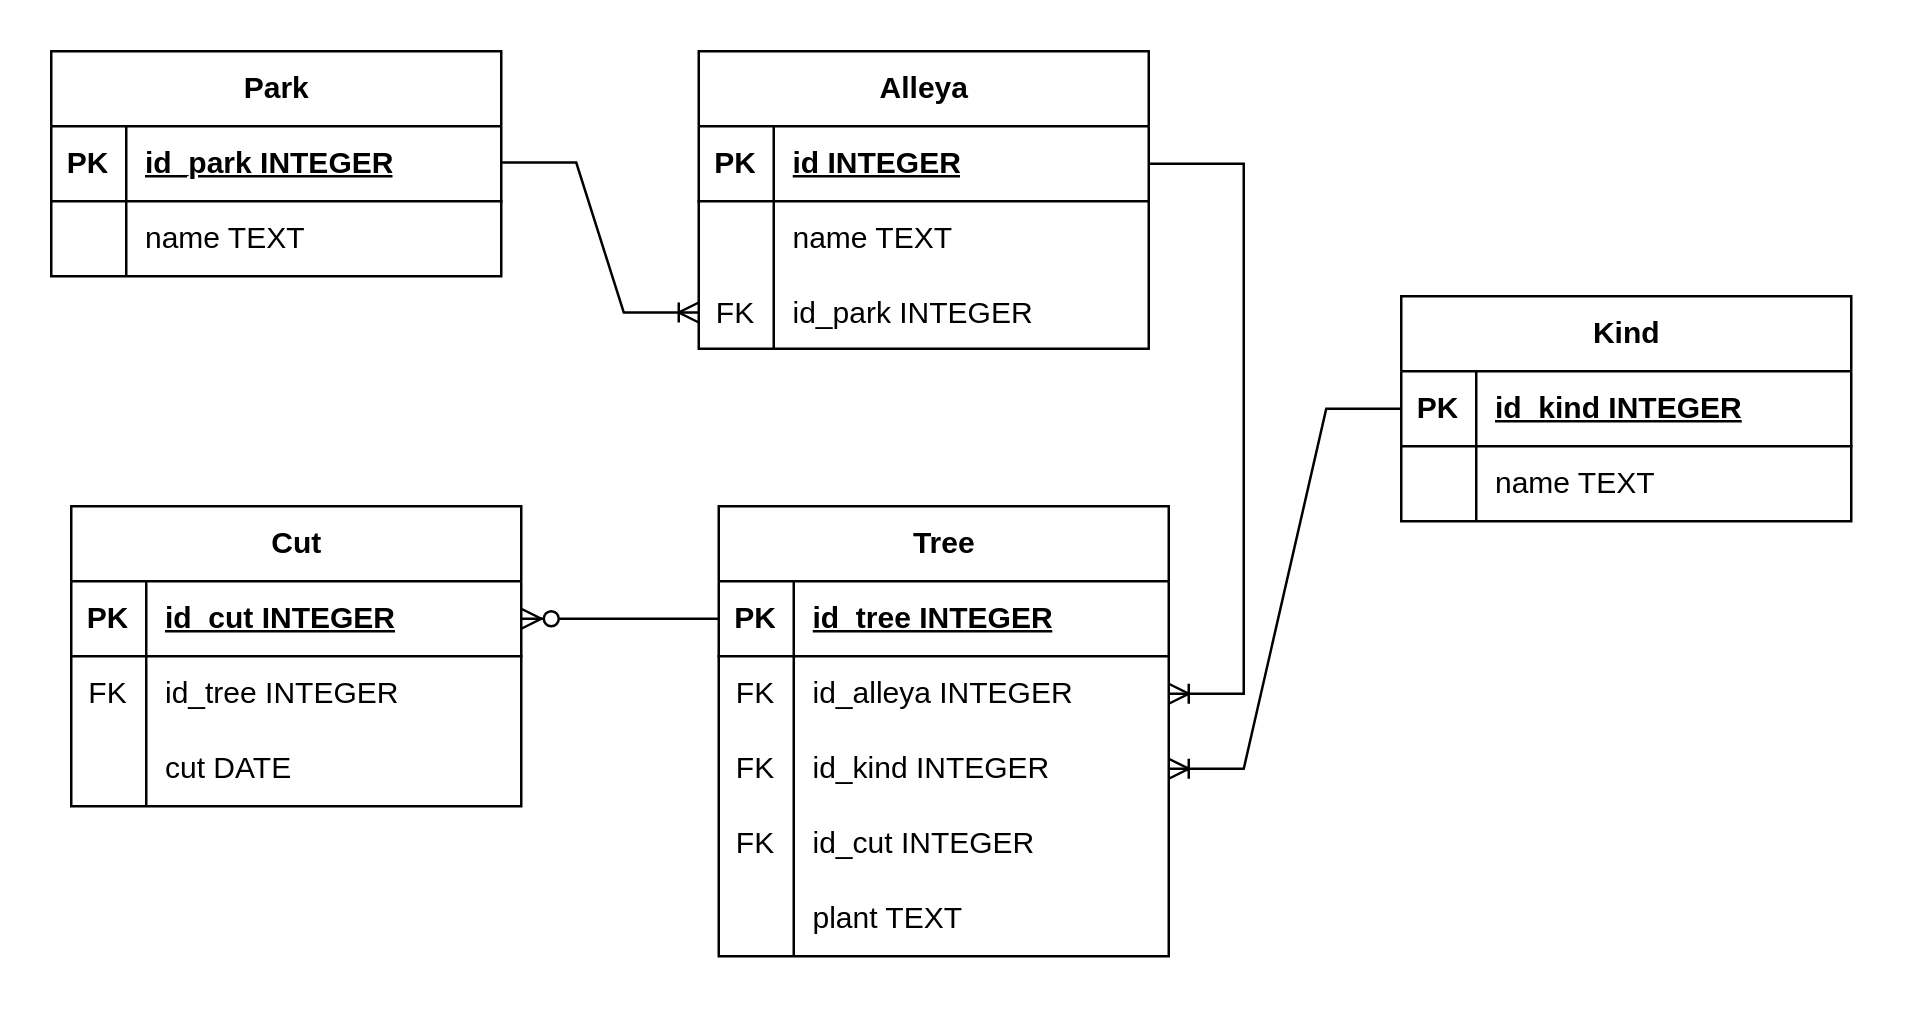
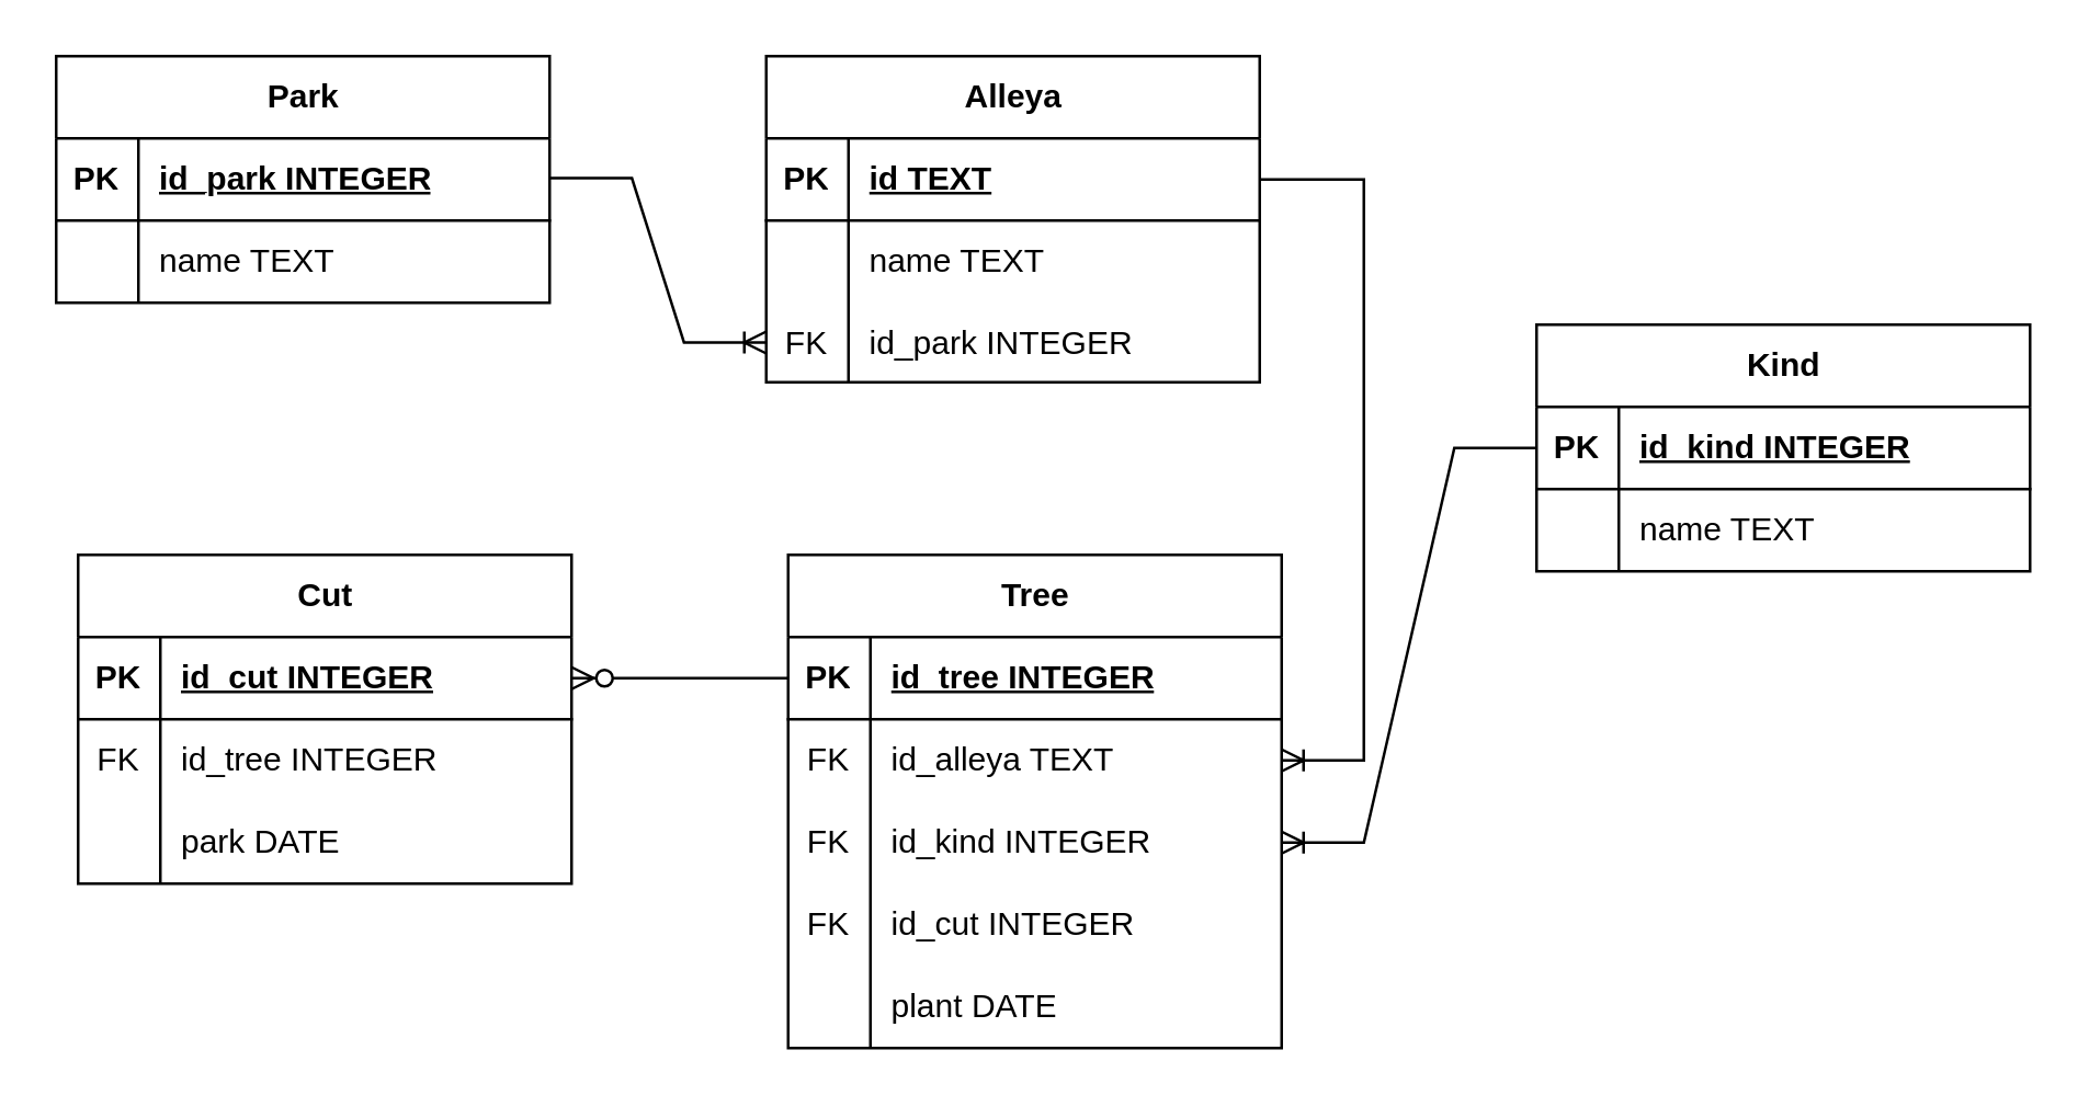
- <mxCell id="12" value="id INTEGER" style="shape=partialRectangle;connectable=0;fillColor=none;top=0;left=0;bottom=0;right=0;align=left;spacingLeft=6;fontStyle=5;overflow=hidden;whiteSpace=wrap;html=1;" vertex="1" parent="10"><mxGeometry x="30" width="150" height="30" as="geometry"><mxRectangle width="150" height="30" as="alternateBounds" /></mxGeometry></mxCell>
+ <mxCell id="12" value="id TEXT" style="shape=partialRectangle;connectable=0;fillColor=none;top=0;left=0;bottom=0;right=0;align=left;spacingLeft=6;fontStyle=5;overflow=hidden;whiteSpace=wrap;html=1;" vertex="1" parent="10"><mxGeometry x="30" width="150" height="30" as="geometry"><mxRectangle width="150" height="30" as="alternateBounds" /></mxGeometry></mxCell>
- <mxCell id="32" value="id_alleya INTEGER" style="shape=partialRectangle;connectable=0;fillColor=none;top=0;left=0;bottom=0;right=0;align=left;spacingLeft=6;overflow=hidden;whiteSpace=wrap;html=1;" vertex="1" parent="30"><mxGeometry x="30" width="150" height="30" as="geometry"><mxRectangle width="150" height="30" as="alternateBounds" /></mxGeometry></mxCell>
+ <mxCell id="32" value="id_alleya TEXT" style="shape=partialRectangle;connectable=0;fillColor=none;top=0;left=0;bottom=0;right=0;align=left;spacingLeft=6;overflow=hidden;whiteSpace=wrap;html=1;" vertex="1" parent="30"><mxGeometry x="30" width="150" height="30" as="geometry"><mxRectangle width="150" height="30" as="alternateBounds" /></mxGeometry></mxCell>
- <mxCell id="51" value="cut DATE" style="shape=partialRectangle;connectable=0;fillColor=none;top=0;left=0;bottom=0;right=0;align=left;spacingLeft=6;overflow=hidden;whiteSpace=wrap;html=1;" vertex="1" parent="49"><mxGeometry x="30" width="150" height="30" as="geometry"><mxRectangle width="150" height="30" as="alternateBounds" /></mxGeometry></mxCell>
+ <mxCell id="51" value="park DATE" style="shape=partialRectangle;connectable=0;fillColor=none;top=0;left=0;bottom=0;right=0;align=left;spacingLeft=6;overflow=hidden;whiteSpace=wrap;html=1;" vertex="1" parent="49"><mxGeometry x="30" width="150" height="30" as="geometry"><mxRectangle width="150" height="30" as="alternateBounds" /></mxGeometry></mxCell>
- <mxCell id="41" value="plant TEXT" style="shape=partialRectangle;connectable=0;fillColor=none;top=0;left=0;bottom=0;right=0;align=left;spacingLeft=6;overflow=hidden;whiteSpace=wrap;html=1;" vertex="1" parent="39"><mxGeometry x="30" width="150" height="30" as="geometry"><mxRectangle width="150" height="30" as="alternateBounds" /></mxGeometry></mxCell>
+ <mxCell id="41" value="plant DATE" style="shape=partialRectangle;connectable=0;fillColor=none;top=0;left=0;bottom=0;right=0;align=left;spacingLeft=6;overflow=hidden;whiteSpace=wrap;html=1;" vertex="1" parent="39"><mxGeometry x="30" width="150" height="30" as="geometry"><mxRectangle width="150" height="30" as="alternateBounds" /></mxGeometry></mxCell>
